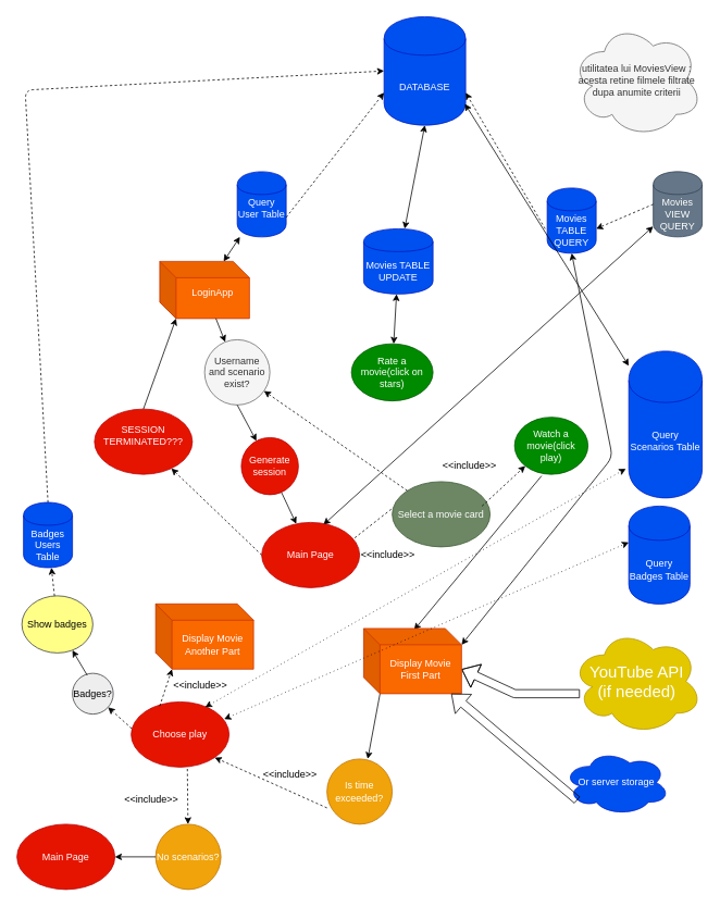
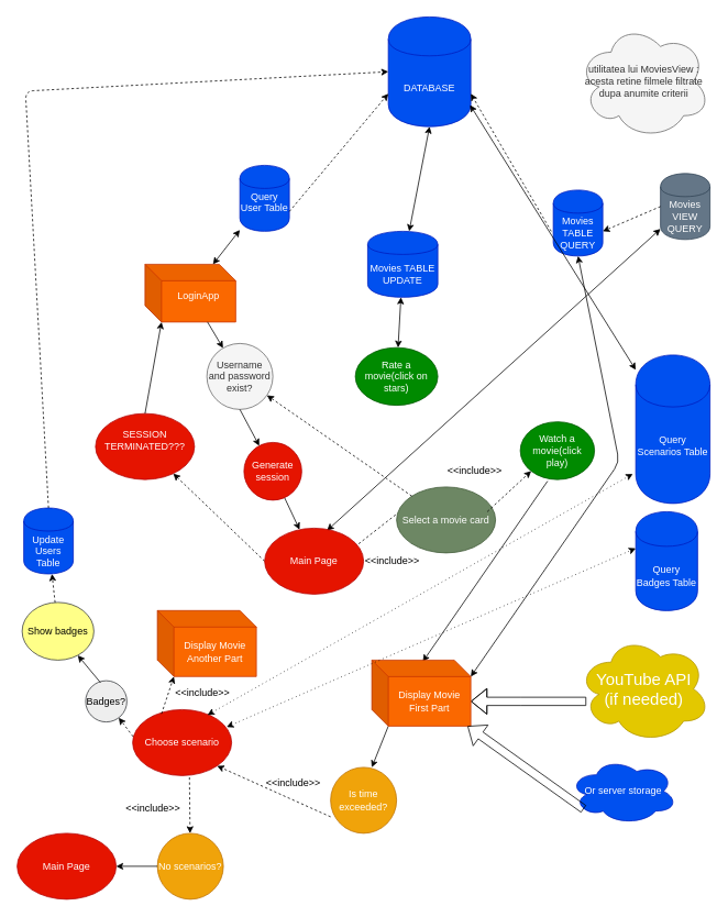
- <mxCell id="4" value="Query User Table&lt;br&gt;&lt;br&gt;" style="shape=cylinder;whiteSpace=wrap;html=1;boundedLbl=1;backgroundOutline=1;fillColor=#0050ef;strokeColor=#001DBC;fontColor=#ffffff;" parent="1" vertex="1"><mxGeometry x="290" y="210" width="60" height="80" as="geometry" /></mxCell>
+ <mxCell id="4" value="Query User Table&lt;br&gt;&lt;br&gt;" style="shape=cylinder;whiteSpace=wrap;html=1;boundedLbl=1;backgroundOutline=1;fillColor=#0050ef;strokeColor=#001DBC;fontColor=#ffffff;" parent="1" vertex="1"><mxGeometry x="290" y="200" width="60" height="80" as="geometry" /></mxCell>
- <mxCell id="2" value="LoginApp&lt;br&gt;&lt;br&gt;" style="shape=cube;whiteSpace=wrap;html=1;boundedLbl=1;backgroundOutline=1;darkOpacity=0.05;darkOpacity2=0.1;fillColor=#fa6800;strokeColor=#C73500;fontColor=#ffffff;" parent="1" vertex="1"><mxGeometry x="195" y="320" width="110" height="70" as="geometry" /></mxCell>
+ <mxCell id="2" value="LoginApp&lt;br&gt;&lt;br&gt;" style="shape=cube;whiteSpace=wrap;html=1;boundedLbl=1;backgroundOutline=1;darkOpacity=0.05;darkOpacity2=0.1;fillColor=#fa6800;strokeColor=#C73500;fontColor=#ffffff;" parent="1" vertex="1"><mxGeometry x="175" y="320" width="110" height="70" as="geometry" /></mxCell>
- <mxCell id="7" value="Username and scenario exist?" style="ellipse;whiteSpace=wrap;html=1;aspect=fixed;fillColor=#f5f5f5;strokeColor=#666666;fontColor=#333333;" parent="1" vertex="1"><mxGeometry x="250" y="416" width="80" height="80" as="geometry" /></mxCell>
+ <mxCell id="7" value="Username and password exist?" style="ellipse;whiteSpace=wrap;html=1;aspect=fixed;fillColor=#f5f5f5;strokeColor=#666666;fontColor=#333333;" parent="1" vertex="1"><mxGeometry x="250" y="416" width="80" height="80" as="geometry" /></mxCell>
- <mxCell id="61" value="Badges Users Table" style="shape=cylinder;whiteSpace=wrap;html=1;boundedLbl=1;backgroundOutline=1;fillColor=#0050ef;strokeColor=#001DBC;fontColor=#ffffff;" parent="1" vertex="1"><mxGeometry x="28" y="615.5" width="60" height="80" as="geometry" /></mxCell>
+ <mxCell id="61" value="Update Users Table" style="shape=cylinder;whiteSpace=wrap;html=1;boundedLbl=1;backgroundOutline=1;fillColor=#0050ef;strokeColor=#001DBC;fontColor=#ffffff;" parent="1" vertex="1"><mxGeometry x="28" y="615.5" width="60" height="80" as="geometry" /></mxCell>
- <mxCell id="39" value="Display Movie First Part" style="shape=cube;whiteSpace=wrap;html=1;boundedLbl=1;backgroundOutline=1;darkOpacity=0.05;darkOpacity2=0.1;fillColor=#fa6800;strokeColor=#C73500;fontColor=#ffffff;" parent="1" vertex="1"><mxGeometry x="445" y="770" width="120" height="80" as="geometry" /></mxCell>
+ <mxCell id="39" value="Display Movie First Part" style="shape=cube;whiteSpace=wrap;html=1;boundedLbl=1;backgroundOutline=1;darkOpacity=0.05;darkOpacity2=0.1;fillColor=#fa6800;strokeColor=#C73500;fontColor=#ffffff;" parent="1" vertex="1"><mxGeometry x="450" y="800" width="120" height="80" as="geometry" /></mxCell>
- <mxCell id="54" value="Badges?" style="ellipse;whiteSpace=wrap;html=1;aspect=fixed;fillColor=#eeeeee;strokeColor=#36393d;" parent="1" vertex="1"><mxGeometry x="88" y="825" width="50" height="50" as="geometry" /></mxCell>
+ <mxCell id="54" value="Badges?" style="ellipse;whiteSpace=wrap;html=1;aspect=fixed;fillColor=#eeeeee;strokeColor=#36393d;" parent="1" vertex="1"><mxGeometry x="103" y="825" width="50" height="50" as="geometry" /></mxCell>
- <mxCell id="37" value="Choose play" style="ellipse;whiteSpace=wrap;html=1;fillColor=#e51400;strokeColor=#B20000;fontColor=#ffffff;" parent="1" vertex="1"><mxGeometry x="160" y="860" width="120" height="80" as="geometry" /></mxCell>
+ <mxCell id="37" value="Choose scenario" style="ellipse;whiteSpace=wrap;html=1;fillColor=#e51400;strokeColor=#B20000;fontColor=#ffffff;" parent="1" vertex="1"><mxGeometry x="160" y="860" width="120" height="80" as="geometry" /></mxCell>
